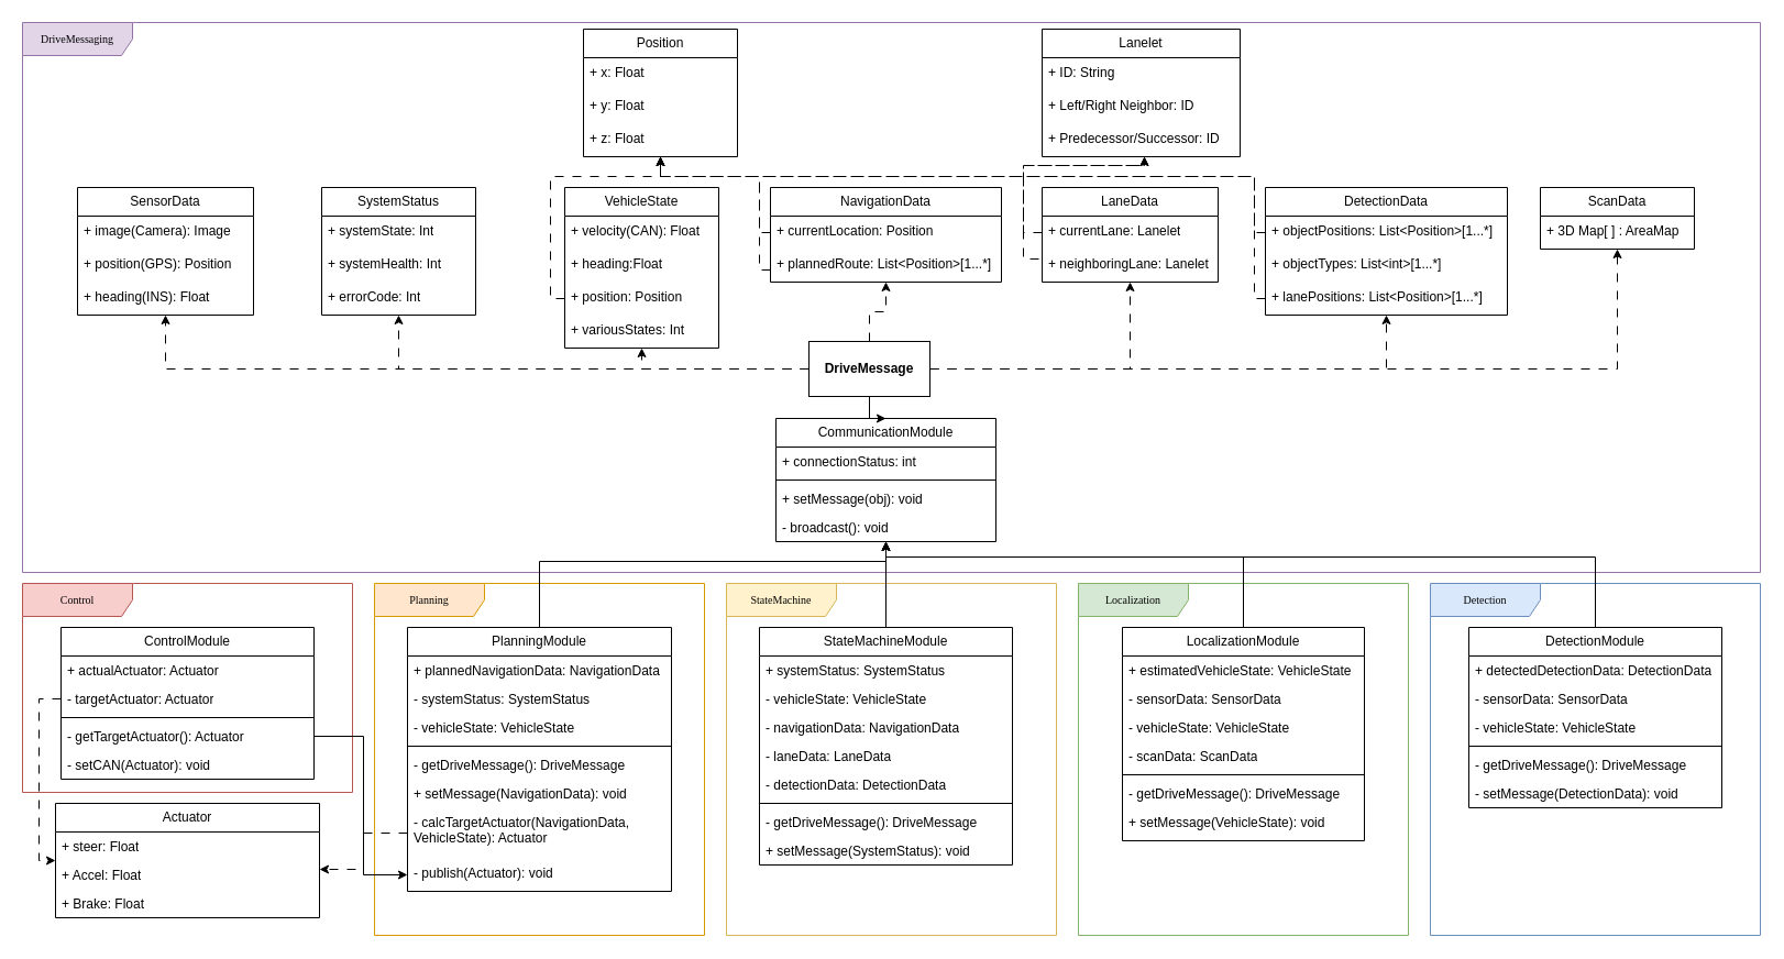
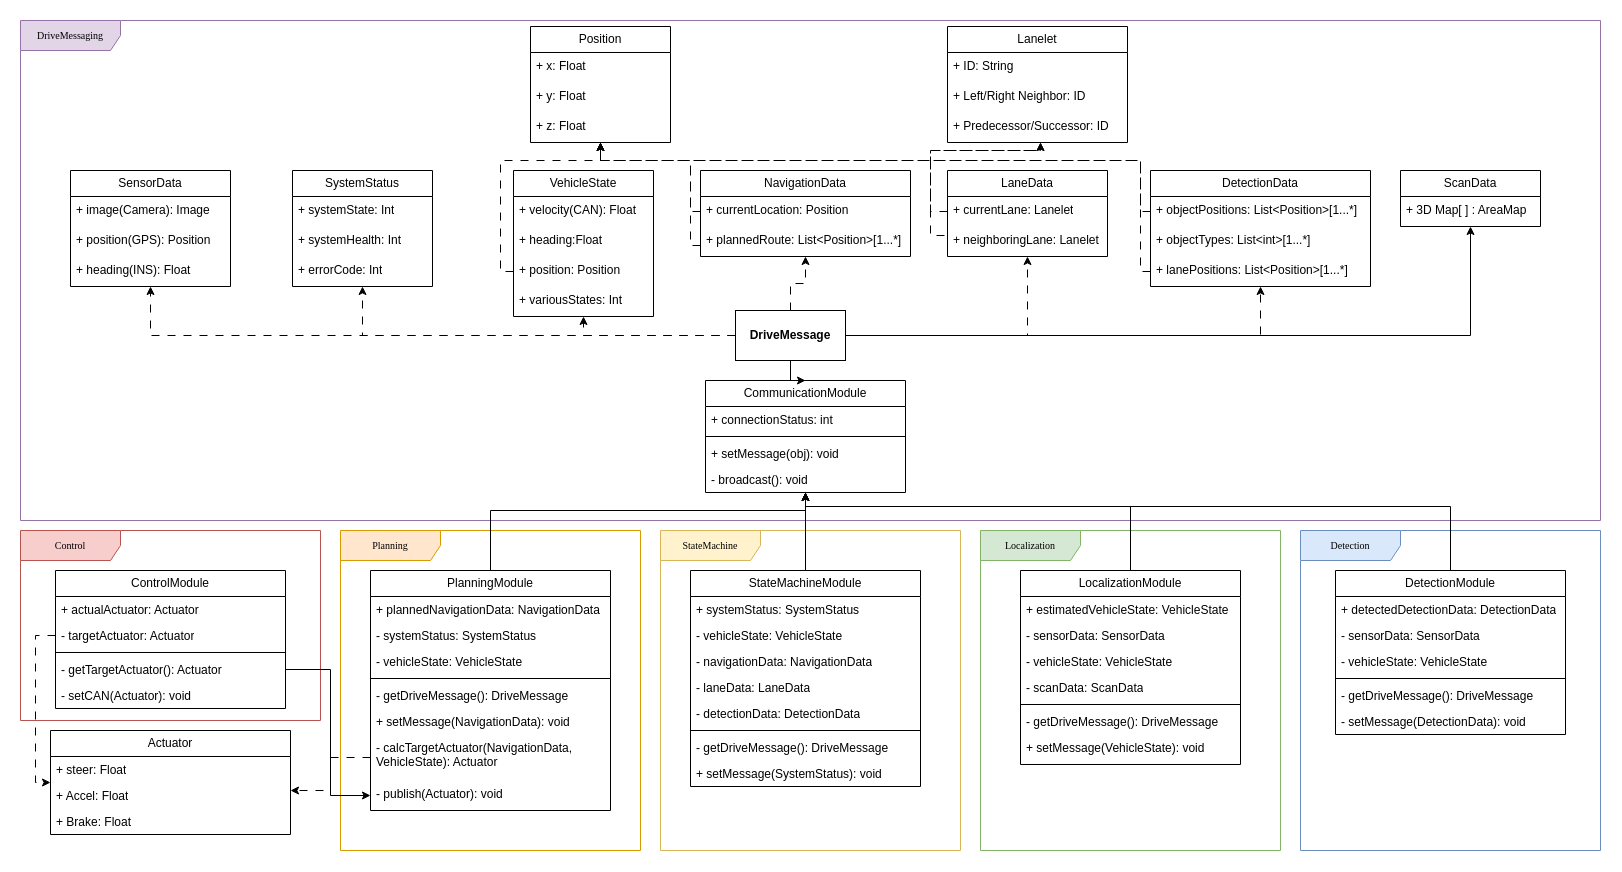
- <mxCell id="15" style="edgeStyle=orthogonalEdgeStyle;rounded=0;orthogonalLoop=1;jettySize=auto;html=1;dashed=1;dashPattern=8 8;" parent="1" source="16" target="31" edge="1"><mxGeometry relative="1" as="geometry" /></mxCell>
+ <mxCell id="15" style="edgeStyle=orthogonalEdgeStyle;rounded=0;orthogonalLoop=1;jettySize=auto;html=1;dashed=0;dashPattern=8 8;" parent="1" source="16" target="31" edge="1"><mxGeometry relative="1" as="geometry" /></mxCell>
